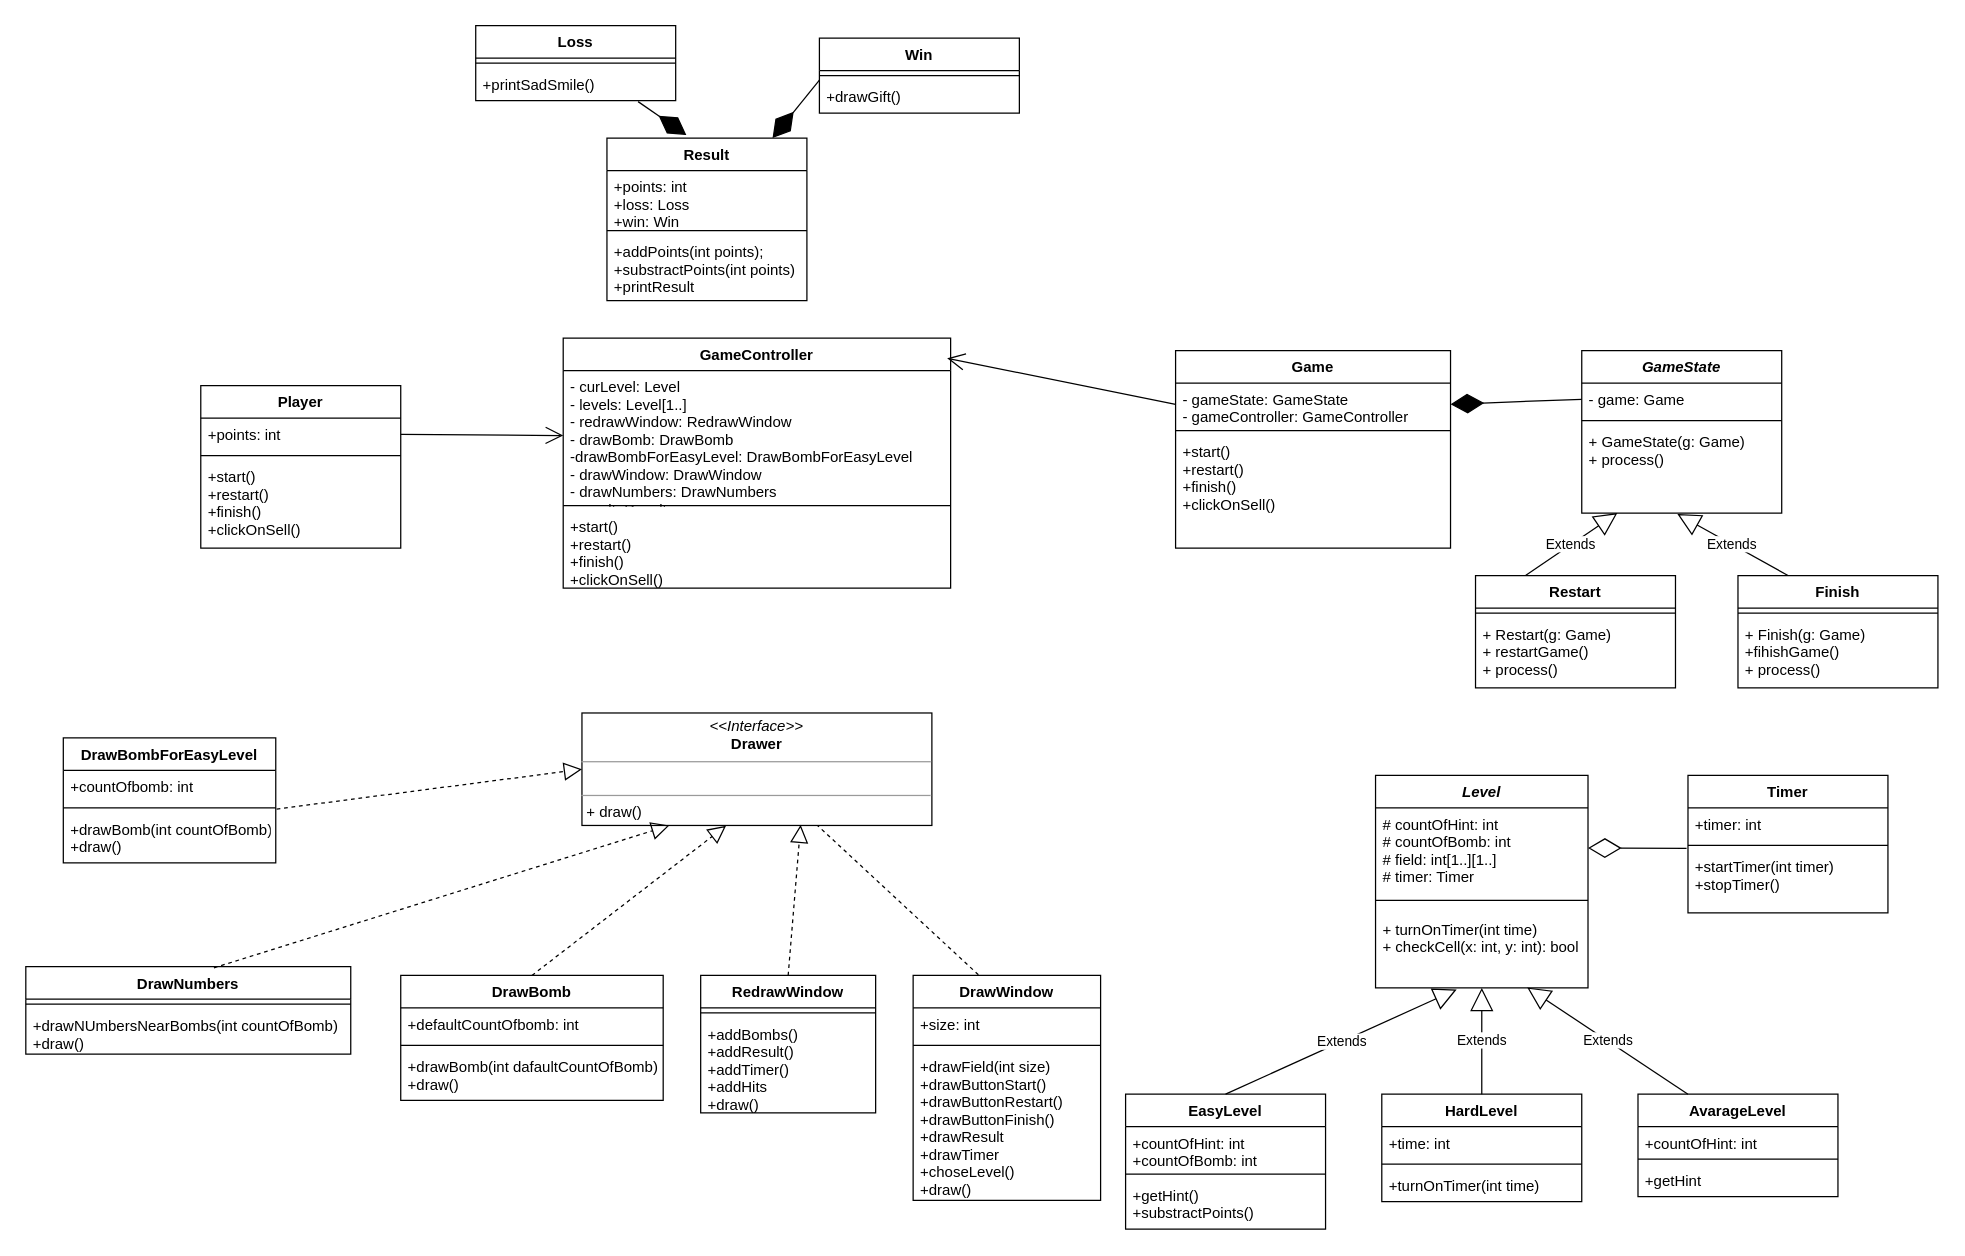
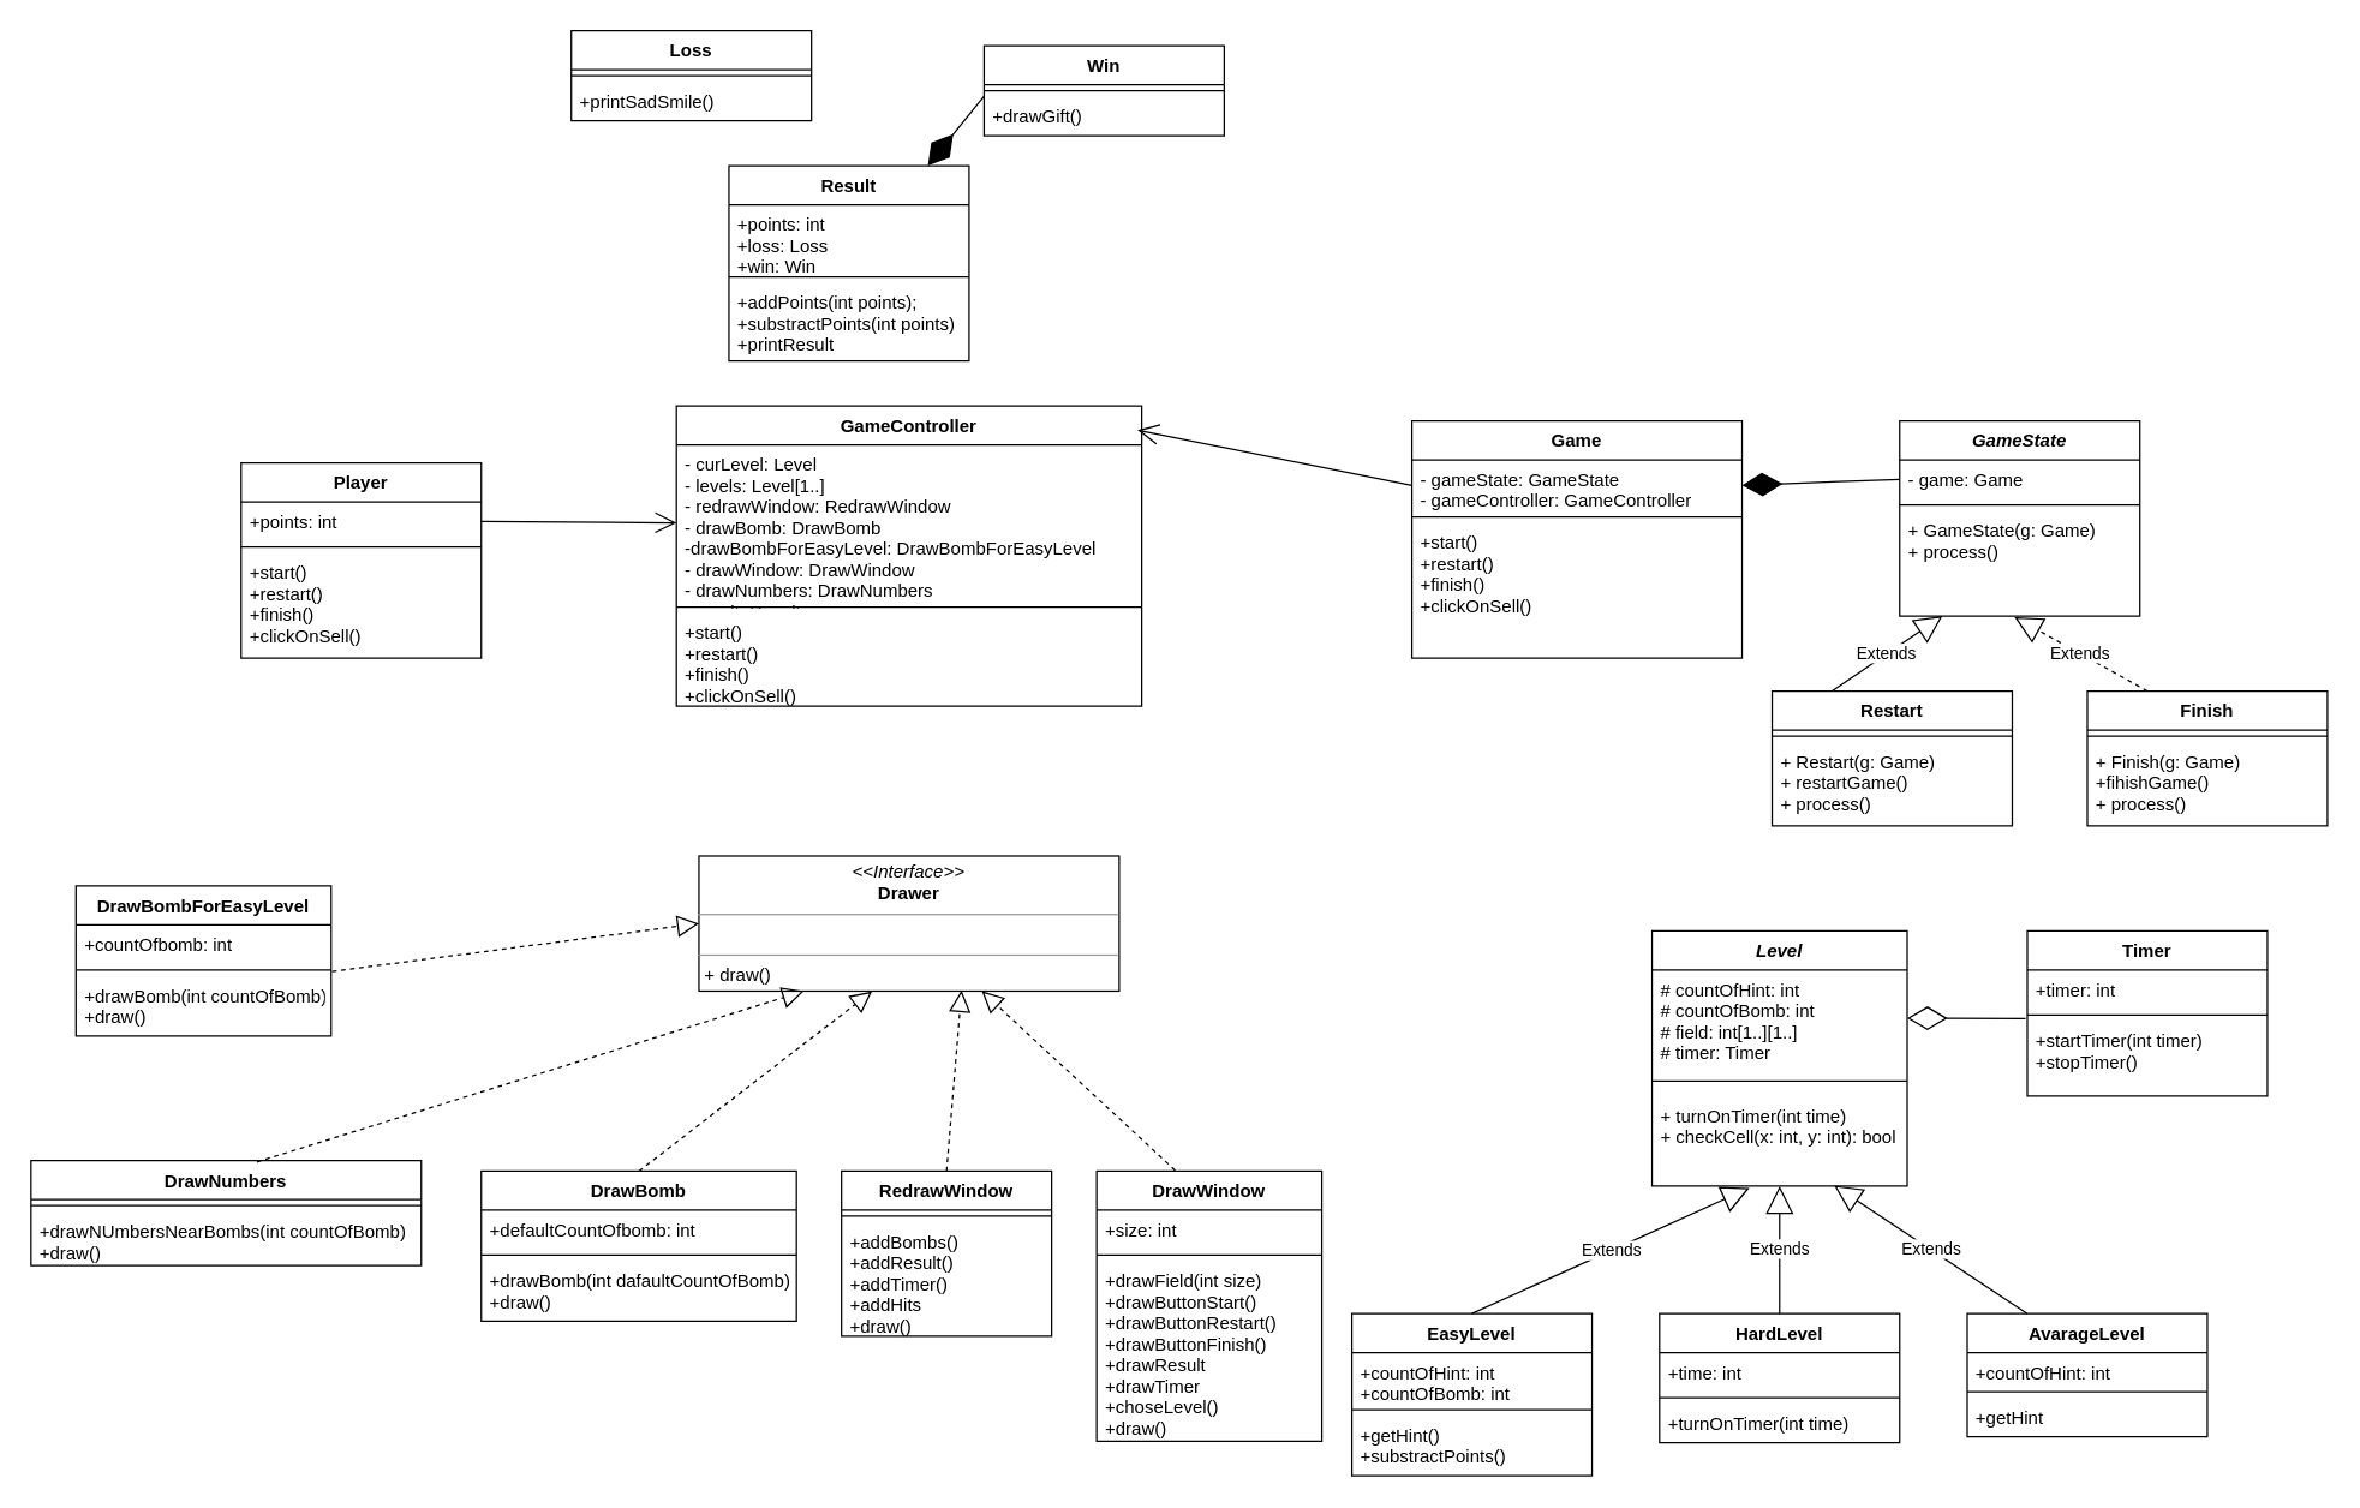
- <mxCell id="77" value="" style="endArrow=diamondThin;endFill=1;endSize=24;html=1;exitX=0.812;exitY=1.031;exitDx=0;exitDy=0;exitPerimeter=0;entryX=0.397;entryY=-0.019;entryDx=0;entryDy=0;entryPerimeter=0;" edge="1" parent="1" source="52" target="39"><mxGeometry width="160" relative="1" as="geometry"><mxPoint x="500" y="90" as="sourcePoint" /><mxPoint x="540" y="150" as="targetPoint" /></mxGeometry></mxCell>
- <mxCell id="85" value="Extends" style="endArrow=block;endSize=16;endFill=0;html=1;exitX=0.25;exitY=0;exitDx=0;exitDy=0;entryX=0.478;entryY=1.011;entryDx=0;entryDy=0;entryPerimeter=0;" edge="1" parent="1" source="26" target="68"><mxGeometry width="160" relative="1" as="geometry"><mxPoint x="1180" y="610" as="sourcePoint" /><mxPoint x="1340" y="610" as="targetPoint" /></mxGeometry></mxCell>
+ <mxCell id="85" value="Extends" style="endArrow=block;endSize=16;endFill=0;html=1;exitX=0.25;exitY=0;exitDx=0;exitDy=0;entryX=0.478;entryY=1.011;entryDx=0;entryDy=0;entryPerimeter=0;dashed=1;" edge="1" parent="1" source="26" target="68"><mxGeometry width="160" relative="1" as="geometry"><mxPoint x="1180" y="610" as="sourcePoint" /><mxPoint x="1340" y="610" as="targetPoint" /></mxGeometry></mxCell>
- <mxCell id="83" value="" style="endArrow=none;dashed=1;endFill=0;endSize=12;html=1;exitX=0.348;exitY=-0.003;exitDx=0;exitDy=0;exitPerimeter=0;" edge="1" parent="1" source="2" target="76"><mxGeometry width="160" relative="1" as="geometry"><mxPoint x="370" y="610" as="sourcePoint" /><mxPoint x="530" y="610" as="targetPoint" /></mxGeometry></mxCell>
+ <mxCell id="83" value="" style="endArrow=block;dashed=1;endFill=0;endSize=12;html=1;exitX=0.348;exitY=-0.003;exitDx=0;exitDy=0;exitPerimeter=0;" edge="1" parent="1" source="2" target="76"><mxGeometry width="160" relative="1" as="geometry"><mxPoint x="370" y="610" as="sourcePoint" /><mxPoint x="530" y="610" as="targetPoint" /></mxGeometry></mxCell>
